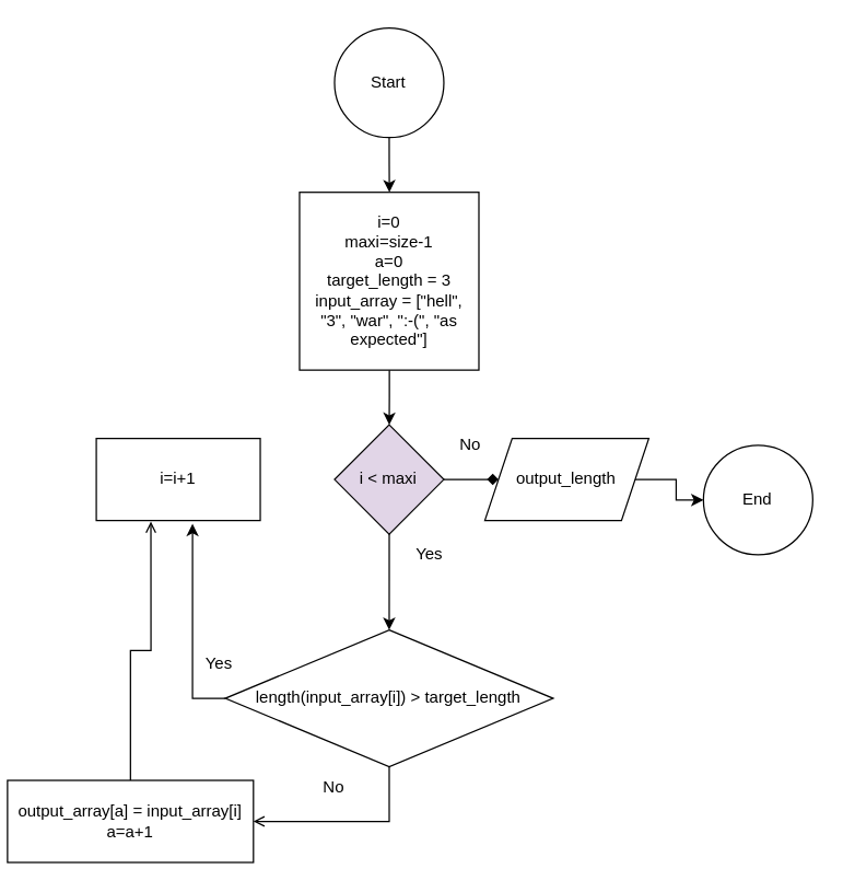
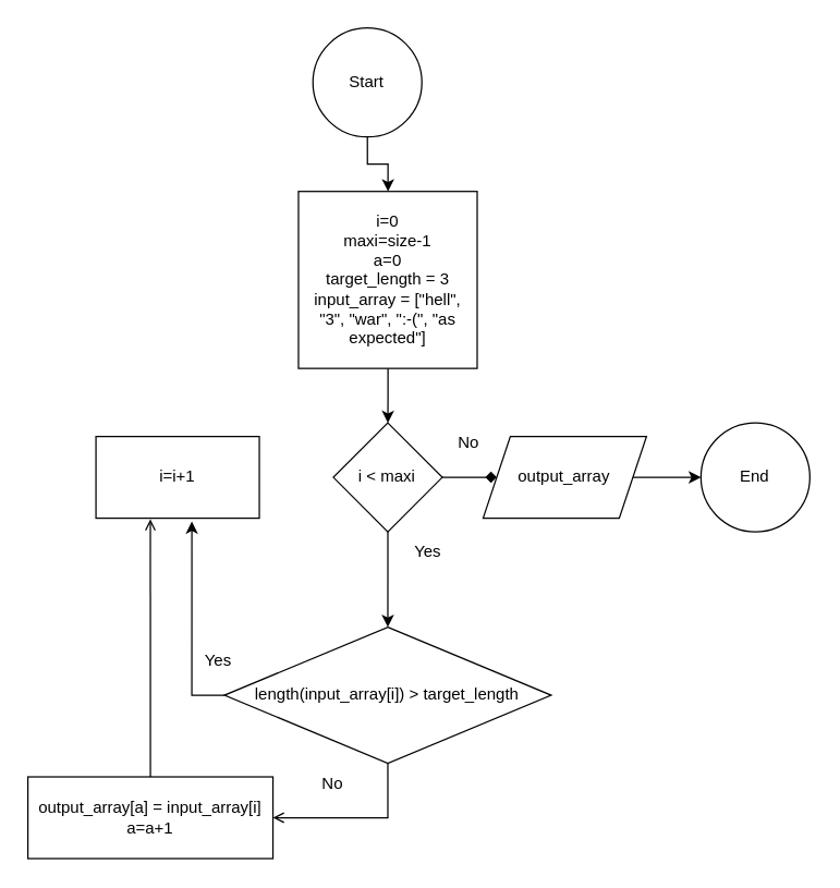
- <mxCell id="3" value="Start" style="ellipse;whiteSpace=wrap;html=1;aspect=fixed;" parent="1" vertex="1"><mxGeometry x="244.37" y="20" width="80" height="80" as="geometry" /></mxCell>
+ <mxCell id="3" value="Start" style="ellipse;whiteSpace=wrap;html=1;aspect=fixed;" parent="1" vertex="1"><mxGeometry x="229.37" y="20" width="80" height="80" as="geometry" /></mxCell>
- <mxCell id="9" value="i &amp;lt; maxi" style="rhombus;whiteSpace=wrap;html=1;fillColor=#e1d5e7;" parent="1" vertex="1"><mxGeometry x="244.37" y="310" width="80" height="80" as="geometry" /></mxCell>
+ <mxCell id="9" value="i &amp;lt; maxi" style="rhombus;whiteSpace=wrap;html=1;" parent="1" vertex="1"><mxGeometry x="244.37" y="310" width="80" height="80" as="geometry" /></mxCell>
- <mxCell id="11" value="output_length" style="shape=parallelogram;perimeter=parallelogramPerimeter;whiteSpace=wrap;html=1;fixedSize=1;" parent="1" vertex="1"><mxGeometry x="354.37" y="320" width="120" height="60" as="geometry" /></mxCell>
+ <mxCell id="11" value="output_array" style="shape=parallelogram;perimeter=parallelogramPerimeter;whiteSpace=wrap;html=1;fixedSize=1;" parent="1" vertex="1"><mxGeometry x="354.37" y="320" width="120" height="60" as="geometry" /></mxCell>
- <mxCell id="12" value="End" style="ellipse;whiteSpace=wrap;html=1;aspect=fixed;" parent="1" vertex="1"><mxGeometry x="514.37" y="325" width="80" height="80" as="geometry" /></mxCell>
+ <mxCell id="12" value="End" style="ellipse;whiteSpace=wrap;html=1;aspect=fixed;" parent="1" vertex="1"><mxGeometry x="514.37" y="310" width="80" height="80" as="geometry" /></mxCell>
- <mxCell id="21" value="output_array[a] = input_array[i]&lt;br&gt;a=a+1" style="rounded=0;whiteSpace=wrap;html=1;" parent="1" vertex="1"><mxGeometry x="5" y="570" width="180" height="60" as="geometry" /></mxCell>
+ <mxCell id="21" value="output_array[a] = input_array[i]&lt;br&gt;a=a+1" style="rounded=0;whiteSpace=wrap;html=1;" parent="1" vertex="1"><mxGeometry x="20" y="570" width="180" height="60" as="geometry" /></mxCell>
